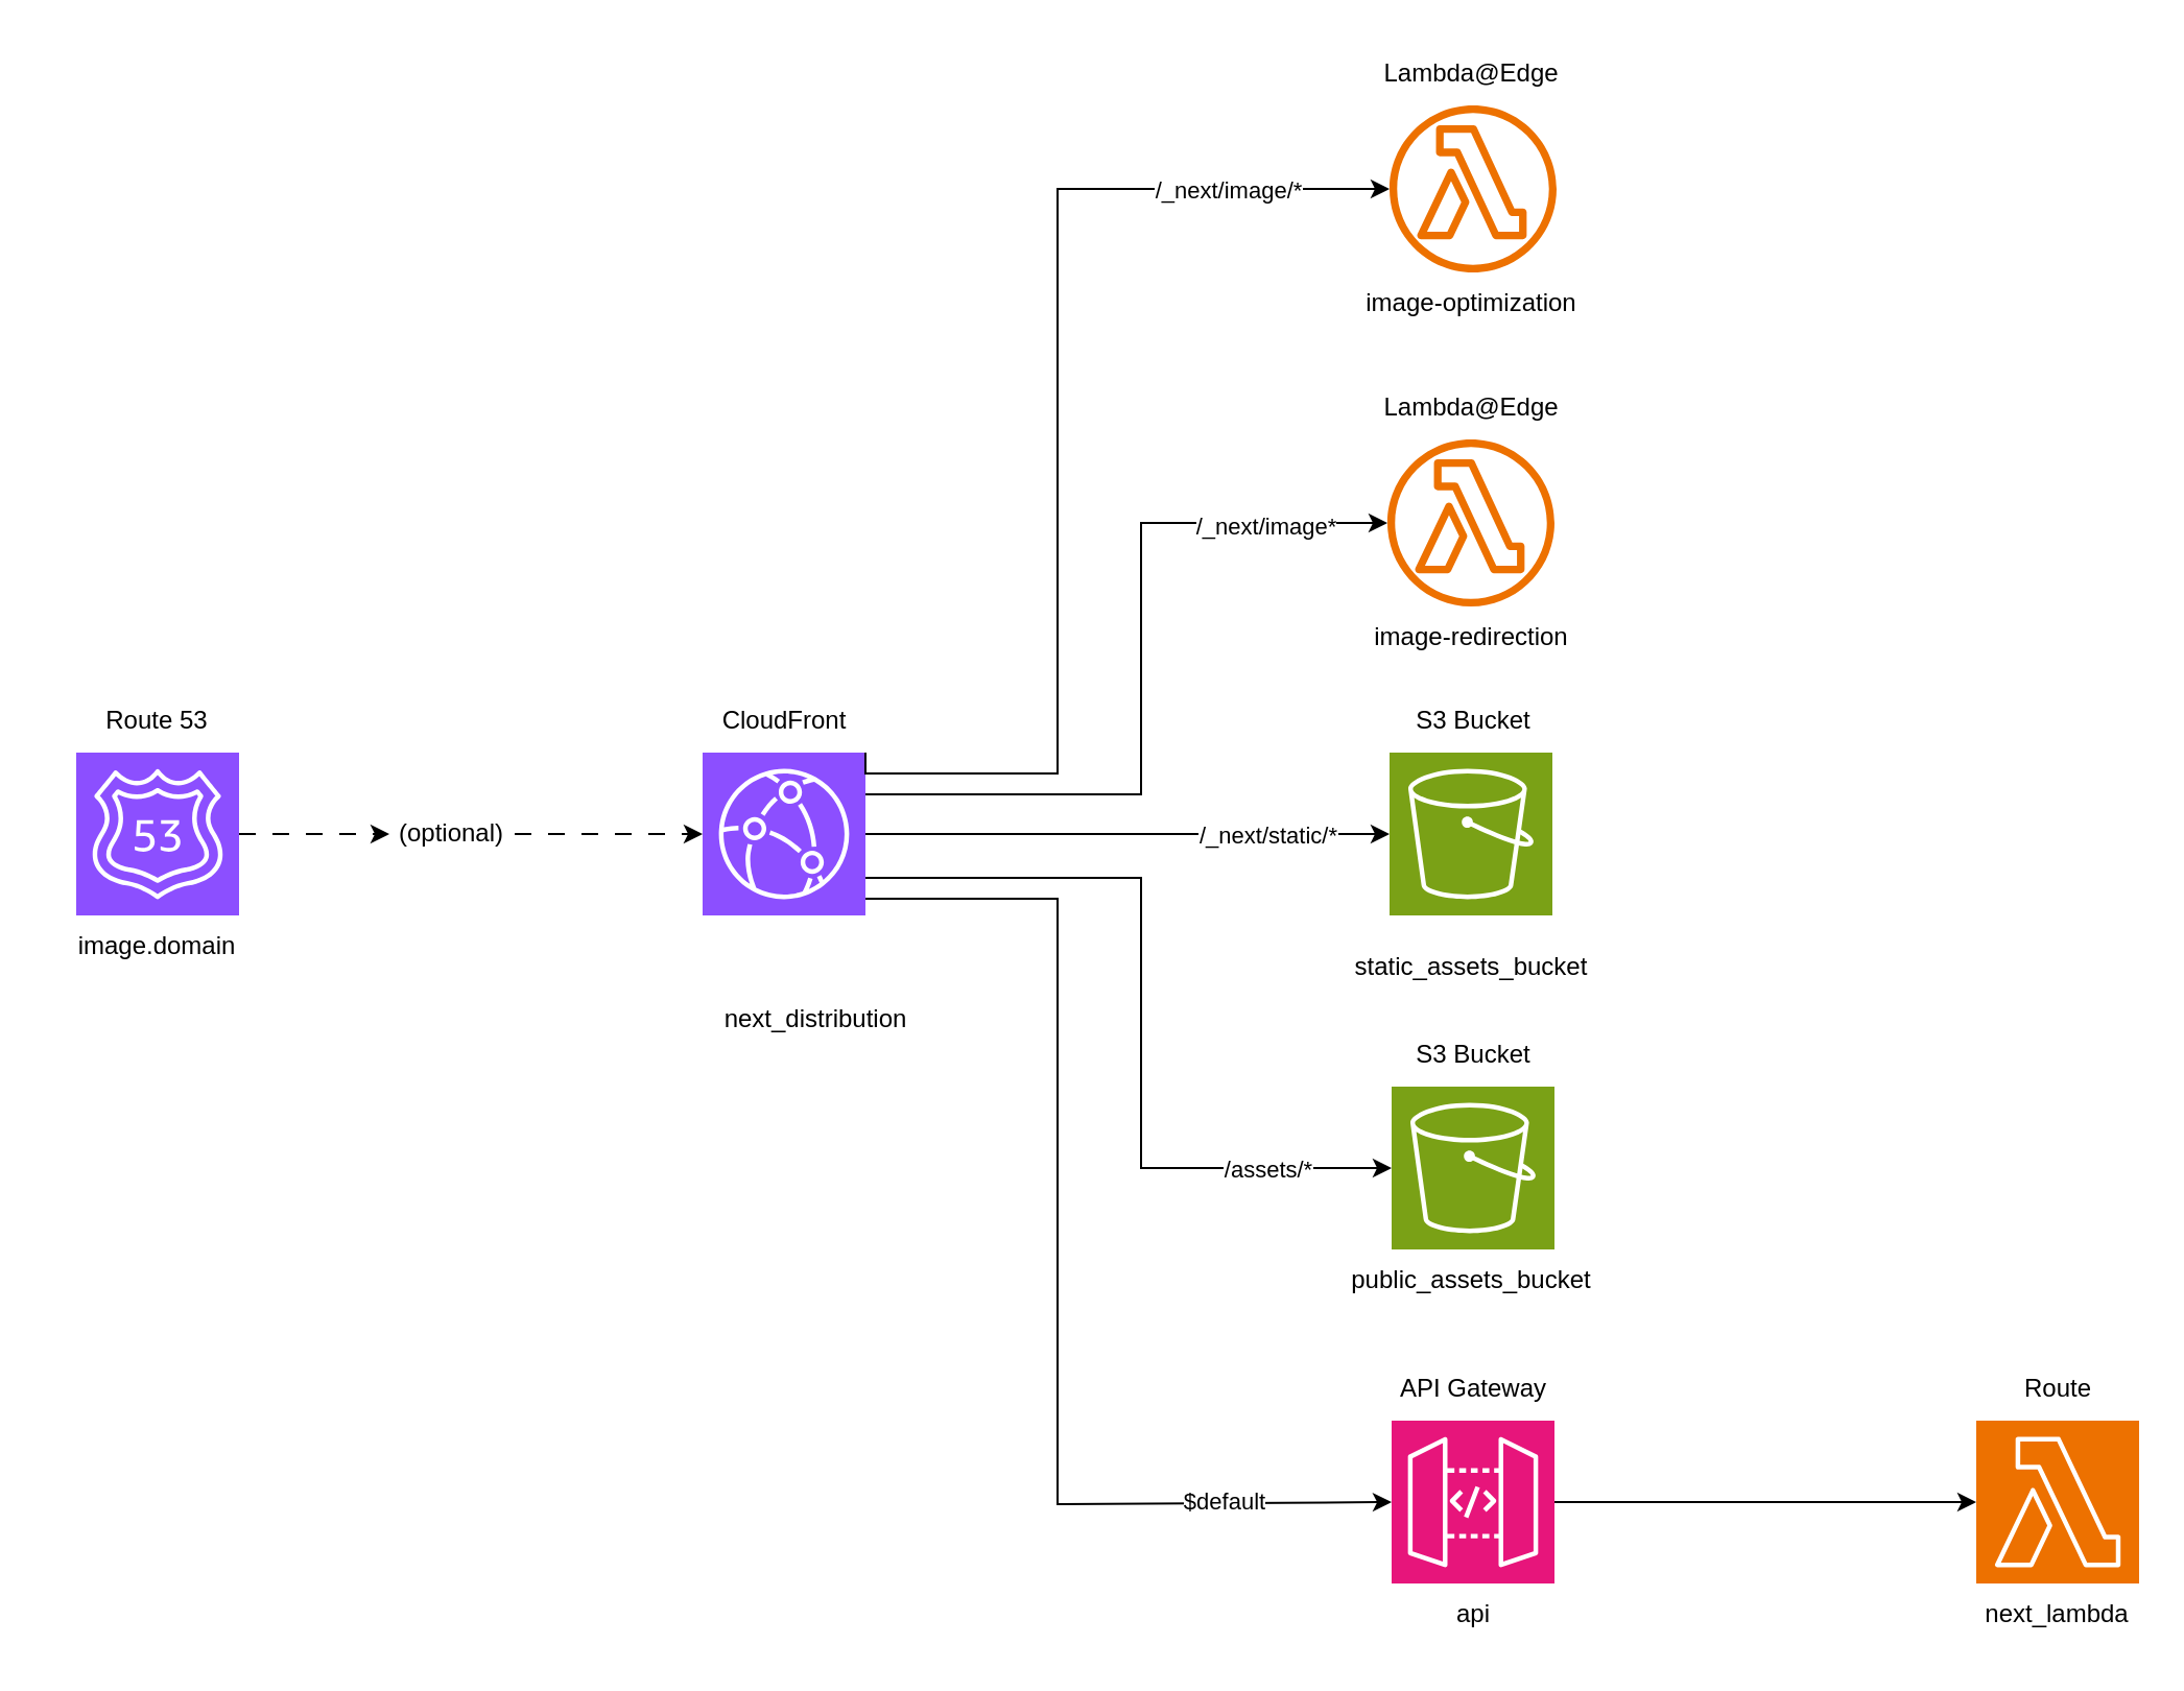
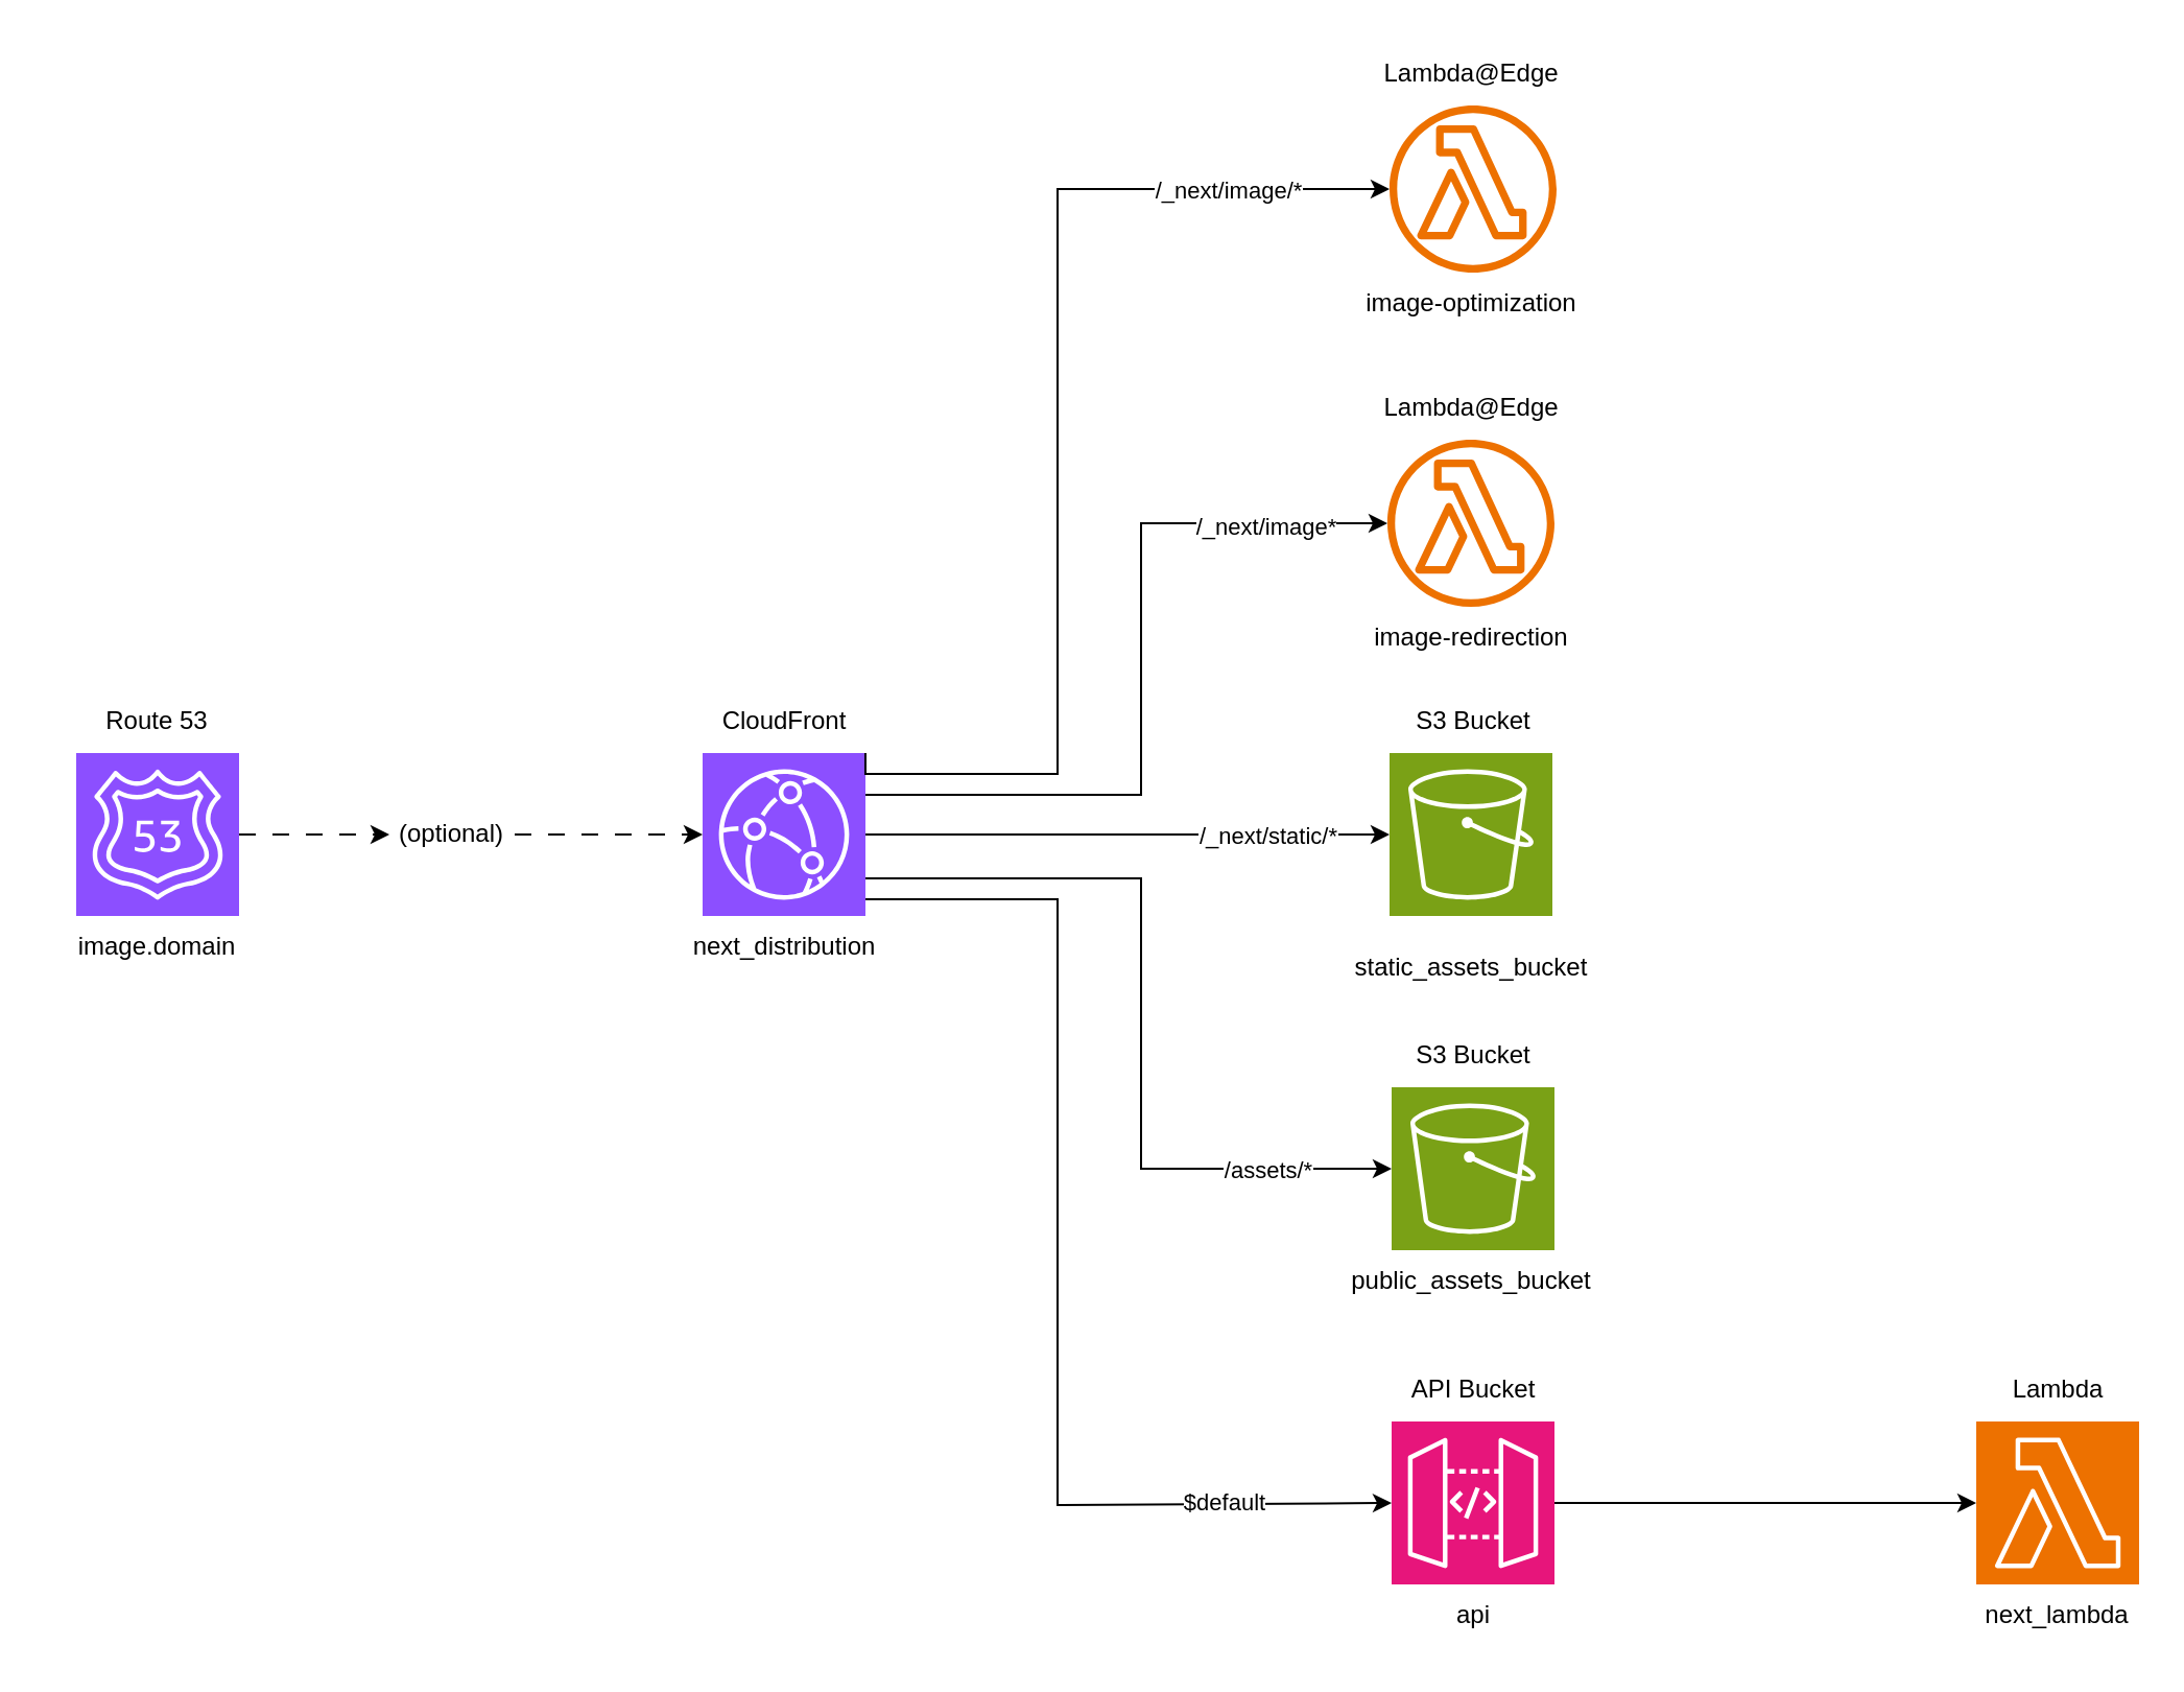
- <mxCell id="31" value="next_distribution" style="text;html=1;align=center;verticalAlign=middle;resizable=0;points=[];autosize=1;strokeColor=none;fillColor=none;" vertex="1" parent="1"><mxGeometry x="335" y="473" width="110" height="30" as="geometry" /></mxCell>
+ <mxCell id="31" value="next_distribution" style="text;html=1;align=center;verticalAlign=middle;resizable=0;points=[];autosize=1;strokeColor=none;fillColor=none;" vertex="1" parent="1"><mxGeometry x="320" y="438" width="110" height="30" as="geometry" /></mxCell>
- <mxCell id="28" value="API Gateway" style="text;html=1;align=center;verticalAlign=middle;resizable=0;points=[];autosize=1;strokeColor=none;fillColor=none;" vertex="1" parent="1"><mxGeometry x="660" y="650" width="90" height="30" as="geometry" /></mxCell>
+ <mxCell id="28" value="API Bucket" style="text;html=1;align=center;verticalAlign=middle;resizable=0;points=[];autosize=1;strokeColor=none;fillColor=none;" vertex="1" parent="1"><mxGeometry x="660" y="650" width="90" height="30" as="geometry" /></mxCell>
- <mxCell id="27" value="Route" style="text;html=1;align=center;verticalAlign=middle;resizable=0;points=[];autosize=1;strokeColor=none;fillColor=none;" vertex="1" parent="1"><mxGeometry x="950" y="650" width="70" height="30" as="geometry" /></mxCell>
+ <mxCell id="27" value="Lambda" style="text;html=1;align=center;verticalAlign=middle;resizable=0;points=[];autosize=1;strokeColor=none;fillColor=none;" vertex="1" parent="1"><mxGeometry x="950" y="650" width="70" height="30" as="geometry" /></mxCell>
